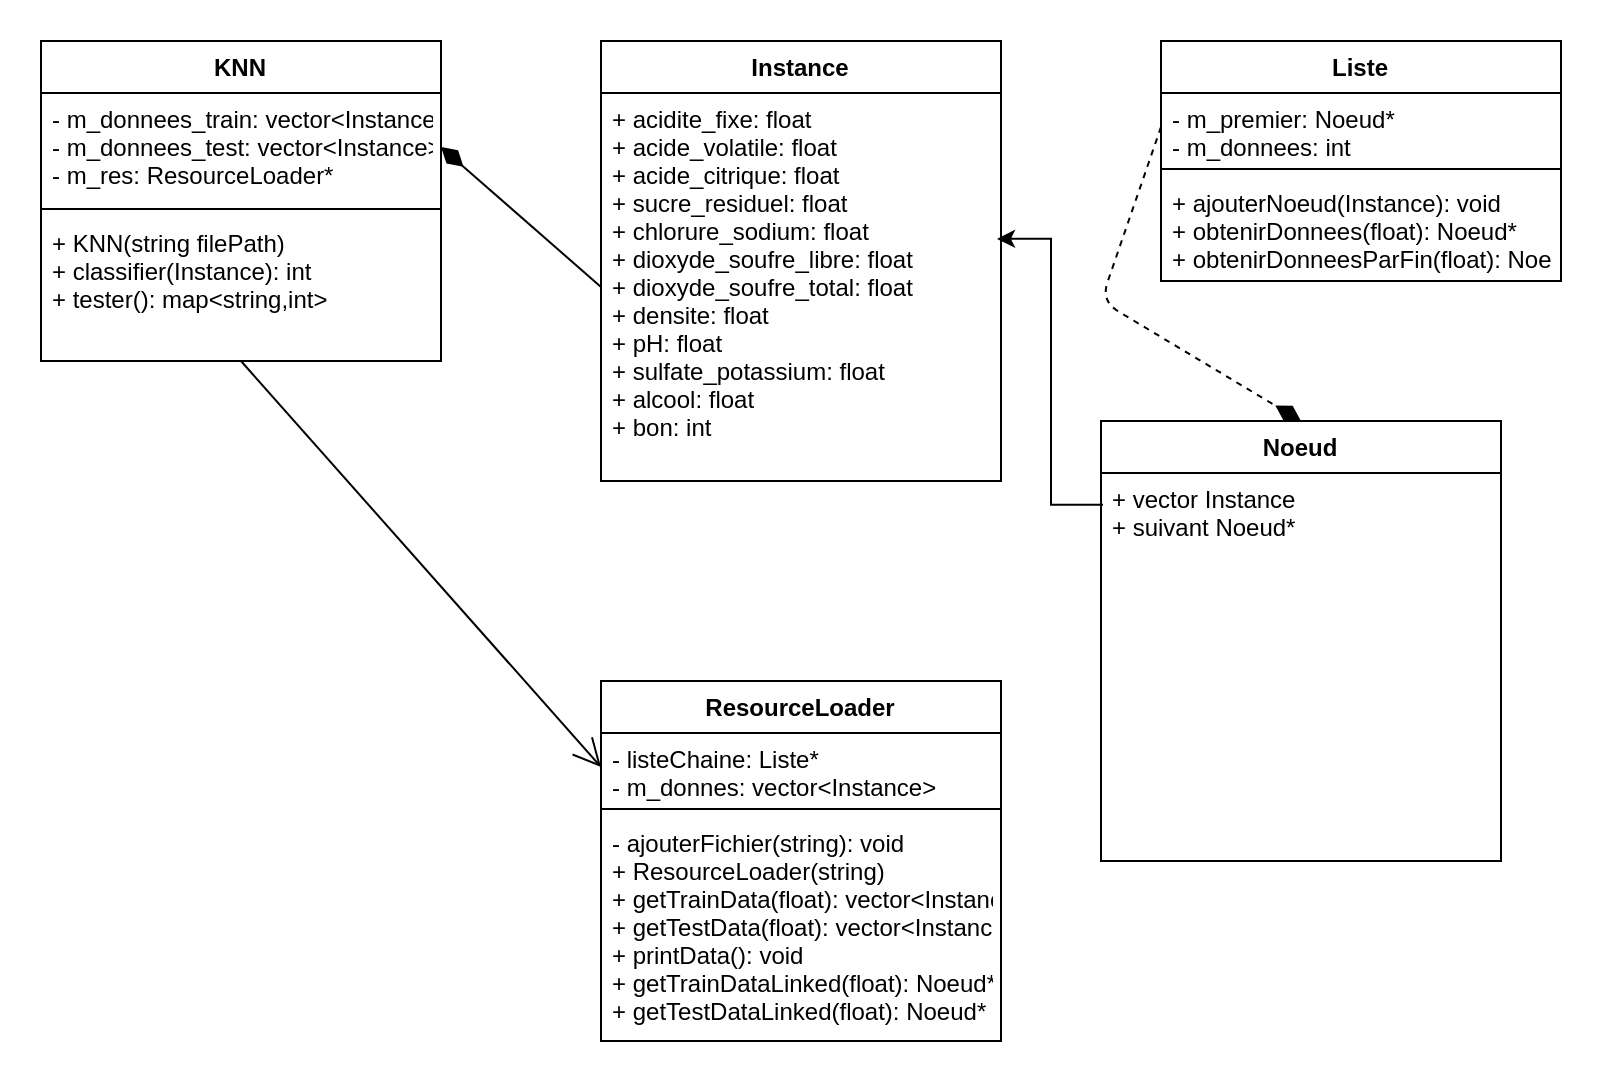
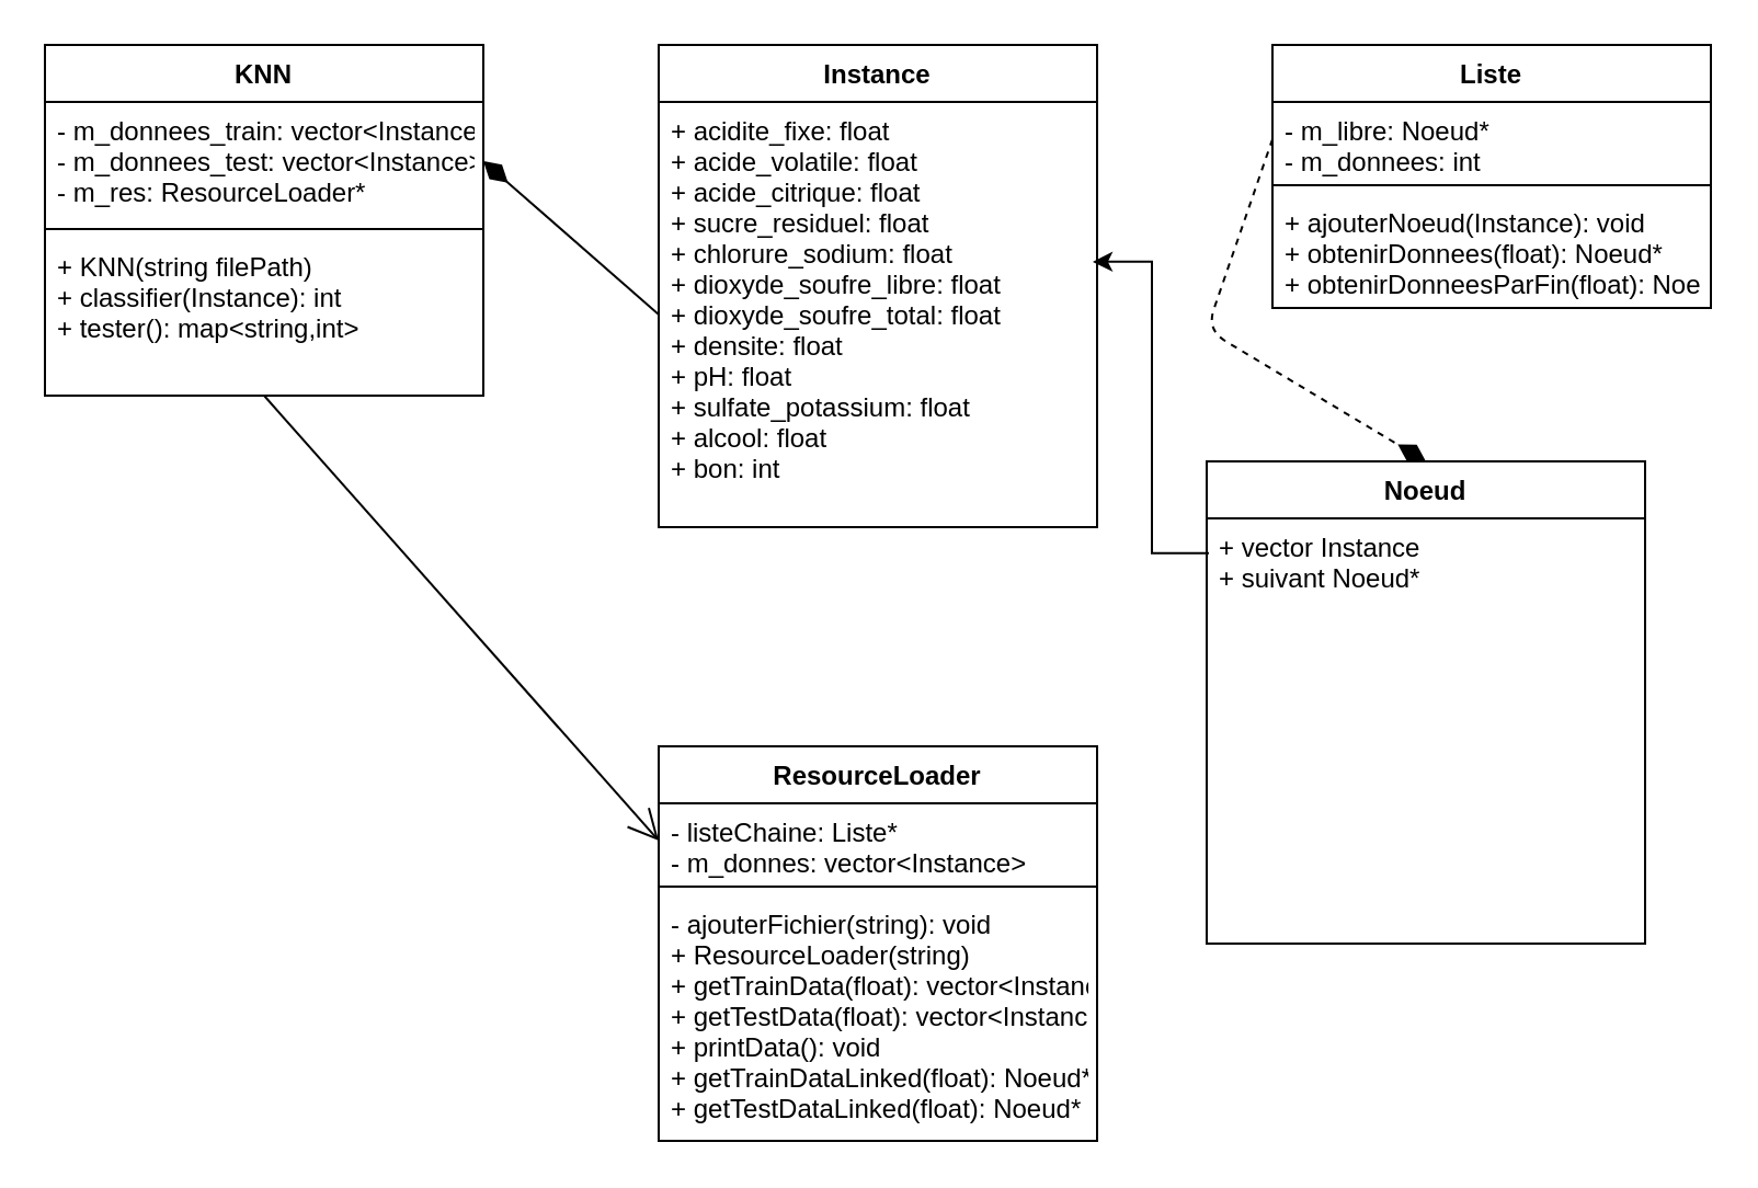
- <mxCell id="9" value="- m_premier: Noeud*&#10;- m_donnees: int" style="text;strokeColor=none;fillColor=none;align=left;verticalAlign=top;spacingLeft=4;spacingRight=4;overflow=hidden;rotatable=0;points=[[0,0.5],[1,0.5]];portConstraint=eastwest;" parent="8" vertex="1"><mxGeometry y="26" width="200" height="34" as="geometry" /></mxCell>
+ <mxCell id="9" value="- m_libre: Noeud*&#10;- m_donnees: int" style="text;strokeColor=none;fillColor=none;align=left;verticalAlign=top;spacingLeft=4;spacingRight=4;overflow=hidden;rotatable=0;points=[[0,0.5],[1,0.5]];portConstraint=eastwest;" parent="8" vertex="1"><mxGeometry y="26" width="200" height="34" as="geometry" /></mxCell>
